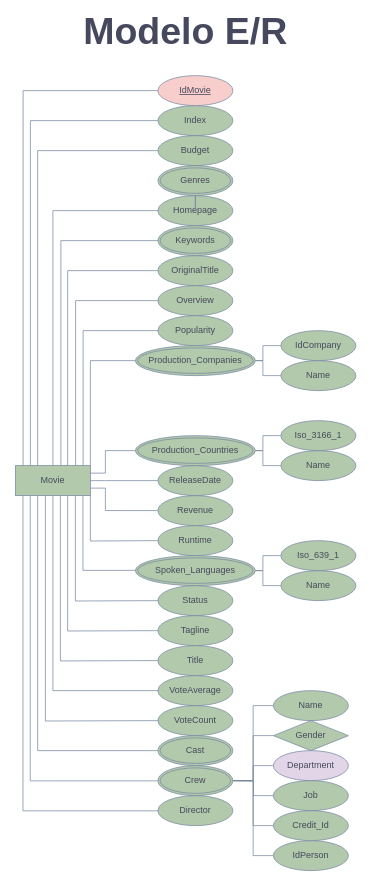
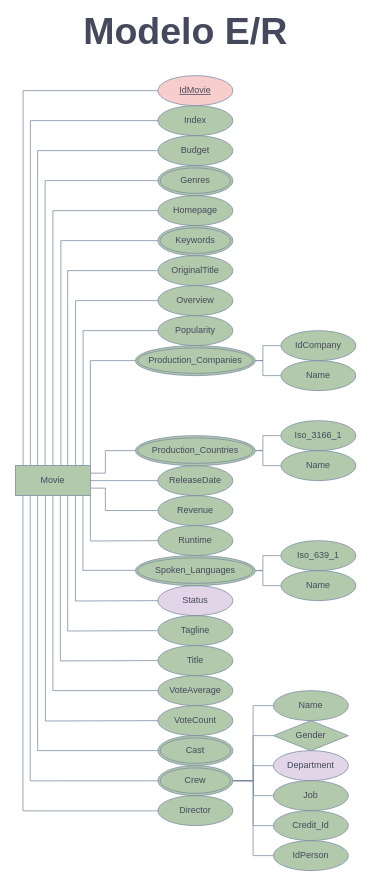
- <mxCell id="11" style="edgeStyle=orthogonalEdgeStyle;rounded=0;sketch=0;orthogonalLoop=1;jettySize=auto;html=1;fontColor=#46495D;endArrow=none;endFill=0;strokeColor=#788AA3;strokeWidth=1;" parent="1" source="12" target="10" edge="1"><mxGeometry relative="1" as="geometry"><mxPoint x="49" y="520" as="targetPoint" /></mxGeometry></mxCell>
+ <mxCell id="11" style="edgeStyle=orthogonalEdgeStyle;rounded=0;sketch=0;orthogonalLoop=1;jettySize=auto;html=1;fontColor=#46495D;endArrow=none;endFill=0;strokeColor=#788AA3;strokeWidth=1;entryX=0.397;entryY=0;entryDx=0;entryDy=0;entryPerimeter=0;" parent="1" source="12" target="2" edge="1"><mxGeometry relative="1" as="geometry"><mxPoint x="49" y="520" as="targetPoint" /></mxGeometry></mxCell>
- <mxCell id="21" value="Status" style="ellipse;whiteSpace=wrap;html=1;align=center;fontStyle=0;rounded=0;sketch=0;fontColor=#46495D;strokeColor=#788AA3;fillColor=#B2C9AB;" parent="1" vertex="1"><mxGeometry x="210" y="780" width="100" height="40" as="geometry" /></mxCell>
+ <mxCell id="21" value="Status" style="ellipse;whiteSpace=wrap;html=1;align=center;fontStyle=0;rounded=0;sketch=0;fontColor=#46495D;strokeColor=#788AA3;fillColor=#e1d5e7;" parent="1" vertex="1"><mxGeometry x="210" y="780" width="100" height="40" as="geometry" /></mxCell>
